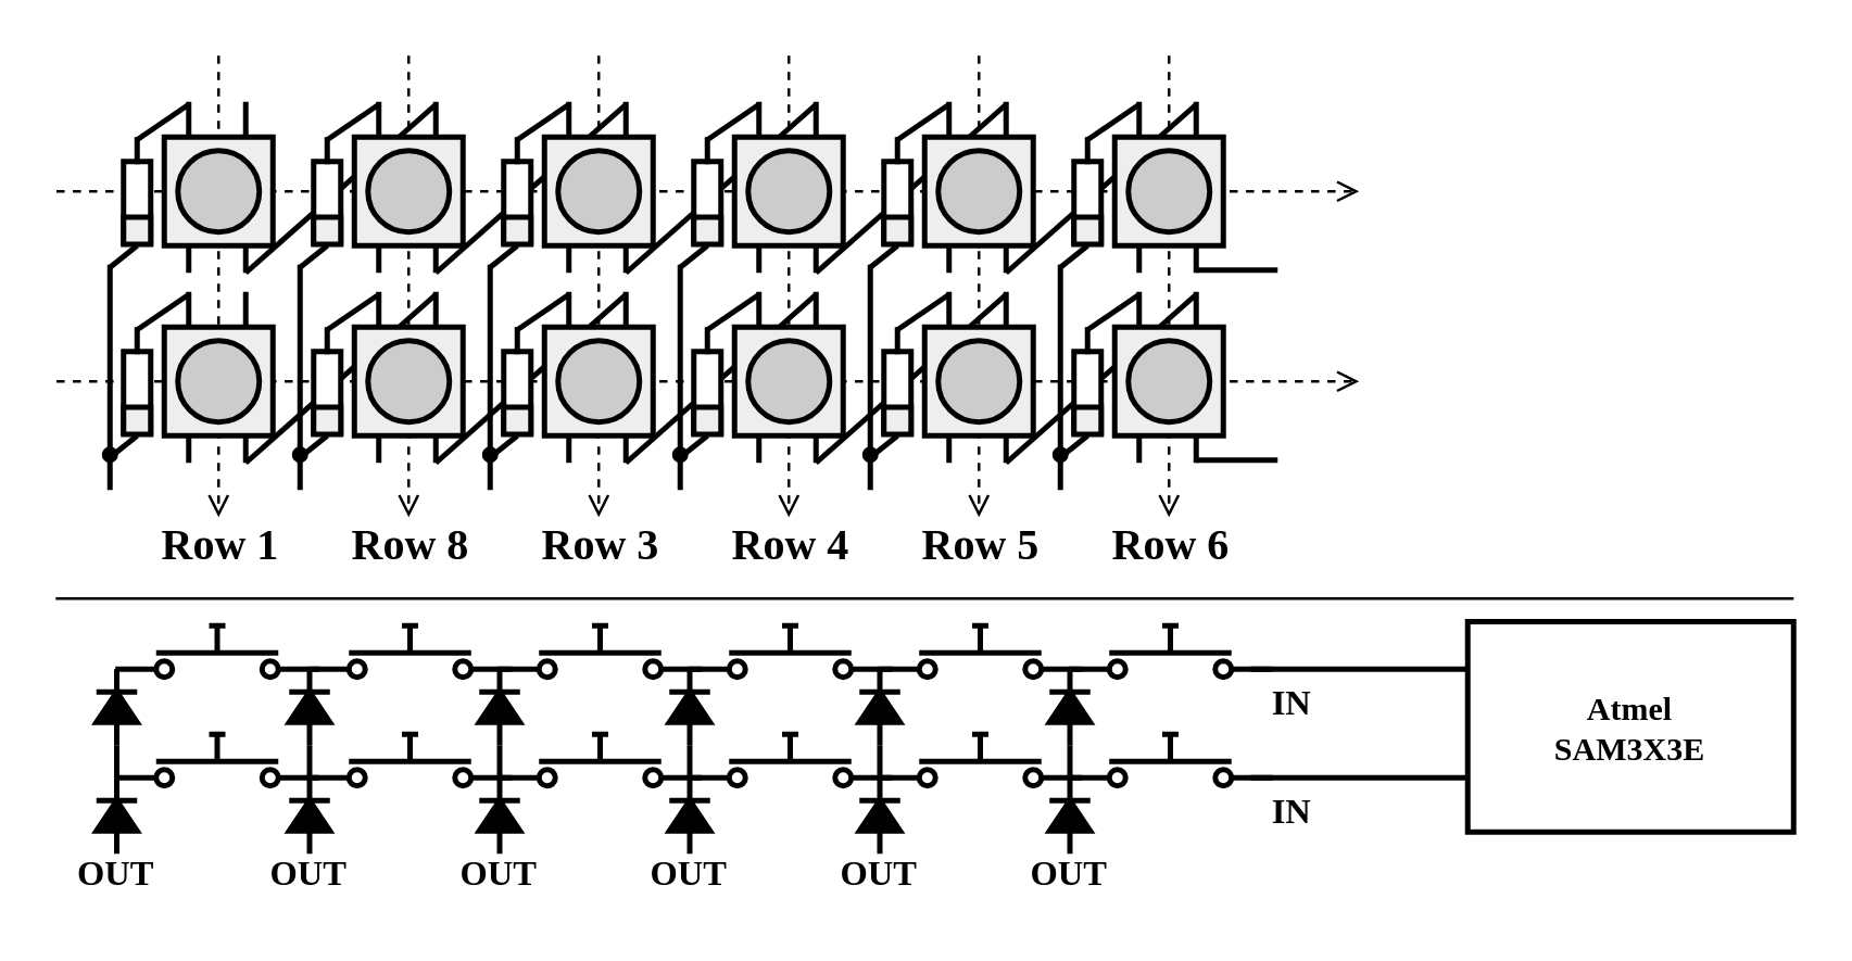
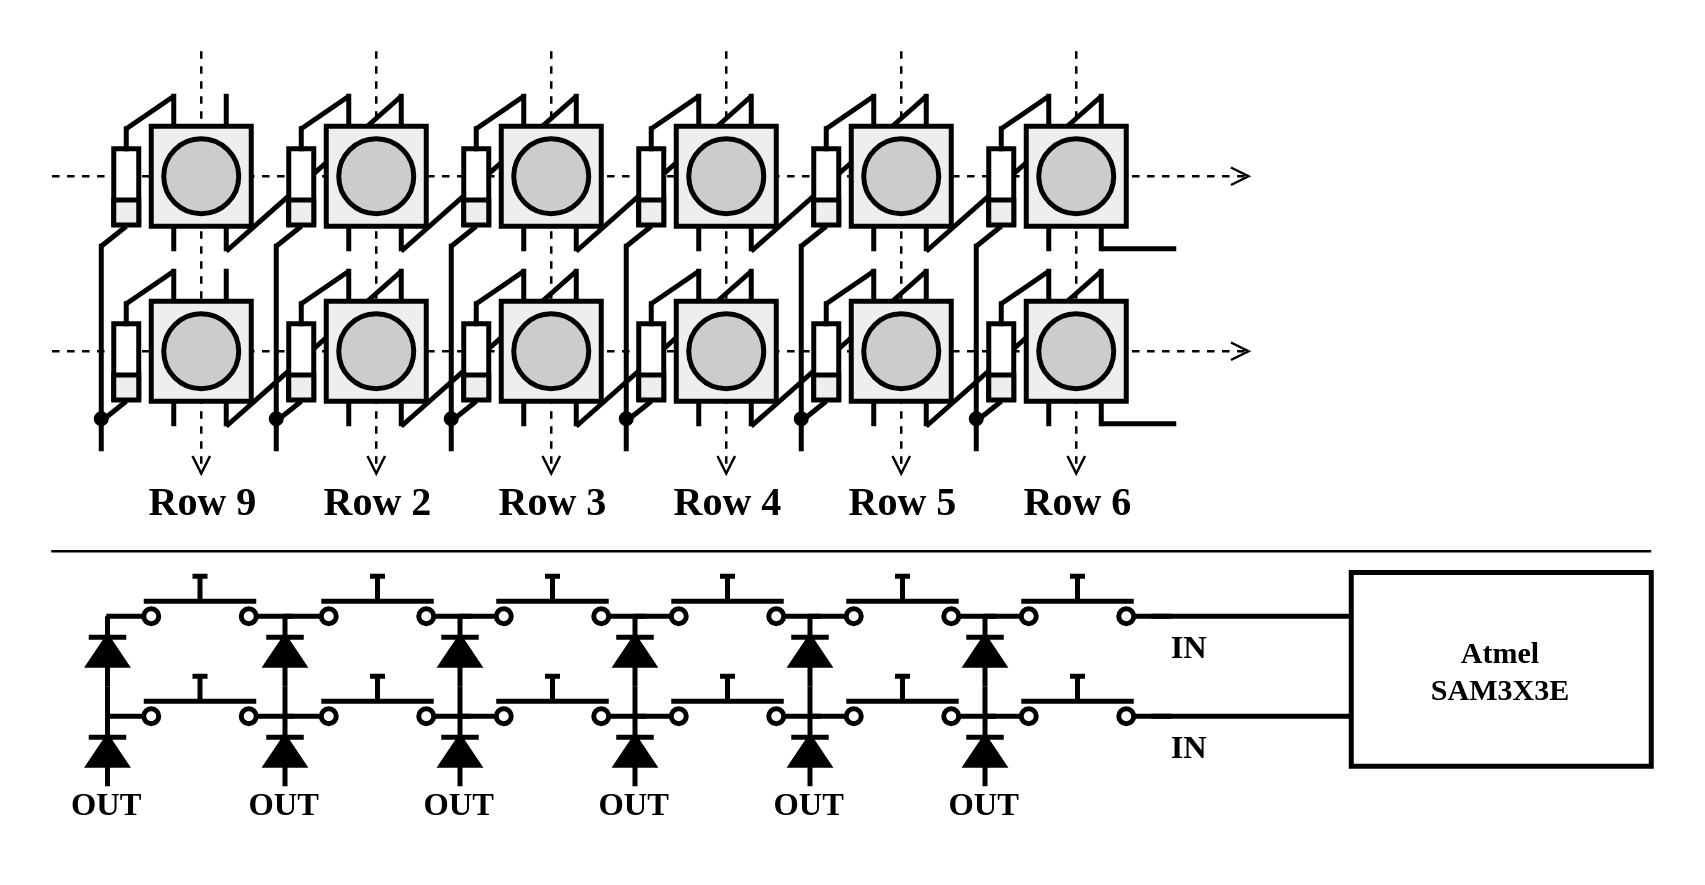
- <mxCell id="164" value="Row 1" style="rounded=0;whiteSpace=wrap;html=1;fillColor=none;fontSize=16;fontFamily=Fira Code;fontSource=https%3A%2F%2Ffonts.googleapis.com%2Fcss%3Ffamily%3DFira%2BCode;fontStyle=1;strokeWidth=2;strokeColor=none;" vertex="1" parent="1"><mxGeometry x="54" y="185" width="54" height="30" as="geometry" /></mxCell>
+ <mxCell id="164" value="Row 9" style="rounded=0;whiteSpace=wrap;html=1;fillColor=none;fontSize=16;fontFamily=Fira Code;fontSource=https%3A%2F%2Ffonts.googleapis.com%2Fcss%3Ffamily%3DFira%2BCode;fontStyle=1;strokeWidth=2;strokeColor=none;" vertex="1" parent="1"><mxGeometry x="54" y="185" width="54" height="30" as="geometry" /></mxCell>
- <mxCell id="165" value="Row 8" style="rounded=0;whiteSpace=wrap;html=1;fillColor=none;fontSize=16;fontFamily=Fira Code;fontSource=https%3A%2F%2Ffonts.googleapis.com%2Fcss%3Ffamily%3DFira%2BCode;fontStyle=1;strokeWidth=2;strokeColor=none;" vertex="1" parent="1"><mxGeometry x="124" y="185" width="54" height="30" as="geometry" /></mxCell>
+ <mxCell id="165" value="Row 2" style="rounded=0;whiteSpace=wrap;html=1;fillColor=none;fontSize=16;fontFamily=Fira Code;fontSource=https%3A%2F%2Ffonts.googleapis.com%2Fcss%3Ffamily%3DFira%2BCode;fontStyle=1;strokeWidth=2;strokeColor=none;" vertex="1" parent="1"><mxGeometry x="124" y="185" width="54" height="30" as="geometry" /></mxCell>
